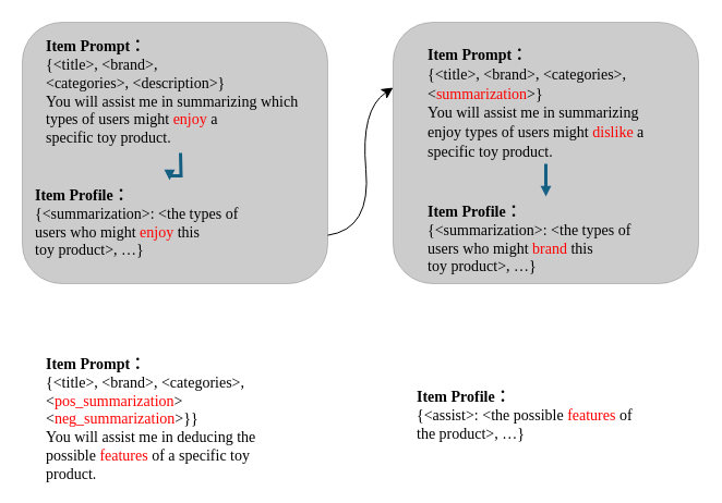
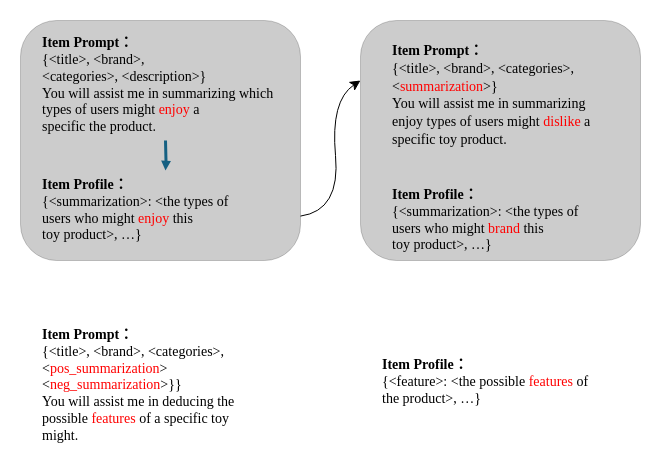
- <mxCell id="4" value="&lt;p style=&quot;language:zh-CN;margin-top:0pt;margin-bottom:0pt;margin-left:0in;&lt;br/&gt;text-align:left;direction:ltr;unicode-bidi:embed;mso-line-break-override:none;&lt;br/&gt;word-break:normal;punctuation-wrap:hanging&quot;&gt;&lt;span style=&quot;font-size: 10.5pt; font-family: Aptos; font-weight: bold;&quot;&gt;Item Prompt&lt;/span&gt;&lt;span style=&quot;font-size: 10.5pt; font-family: 等线; font-weight: bold;&quot;&gt;：&lt;/span&gt;&lt;/p&gt;&lt;p style=&quot;language:zh-CN;margin-top:0pt;margin-bottom:0pt;margin-left:0in;&lt;br/&gt;text-align:left;direction:ltr;unicode-bidi:embed;mso-line-break-override:none;&lt;br/&gt;word-break:normal;punctuation-wrap:hanging&quot;&gt;&lt;span style=&quot;font-size: 10.5pt; font-family: Aptos;&quot;&gt;{&amp;lt;title&amp;gt;, &amp;lt;brand&amp;gt;,&lt;br&gt;&amp;lt;categories&amp;gt;, &amp;lt;description&amp;gt;}&lt;/span&gt;&lt;/p&gt;&lt;p style=&quot;language:zh-CN;margin-top:0pt;margin-bottom:0pt;margin-left:0in;&lt;br/&gt;text-align:left;direction:ltr;unicode-bidi:embed;mso-line-break-override:none;&lt;br/&gt;word-break:normal;punctuation-wrap:hanging&quot;&gt;&lt;span style=&quot;font-family: Aptos; font-size: 10.5pt; background-color: transparent; color: light-dark(rgb(0, 0, 0), rgb(255, 255, 255));&quot;&gt;You will assist me in summarizing which&lt;/span&gt;&lt;/p&gt;&lt;p style=&quot;language:zh-CN;margin-top:0pt;margin-bottom:0pt;margin-left:0in;&lt;br/&gt;text-align:left;direction:ltr;unicode-bidi:embed;mso-line-break-override:none;&lt;br/&gt;word-break:normal;punctuation-wrap:hanging&quot;&gt;&lt;span style=&quot;font-size: 10.5pt; font-family: Aptos;&quot;&gt;types of users might &lt;/span&gt;&lt;span style=&quot;font-size: 10.5pt; font-family: Aptos; color: red;&quot;&gt;enjoy&lt;/span&gt;&lt;span style=&quot;font-size: 10.5pt; font-family: Aptos;&quot;&gt; a&lt;br&gt;specific toy product.&lt;/span&gt;&lt;/p&gt;" style="text;html=1;align=left;verticalAlign=middle;resizable=0;points=[];autosize=1;strokeColor=none;fillColor=none;" parent="1" vertex="1"><mxGeometry x="40" y="25" width="290" height="120" as="geometry" /></mxCell>
+ <mxCell id="4" value="&lt;p style=&quot;language:zh-CN;margin-top:0pt;margin-bottom:0pt;margin-left:0in;&lt;br/&gt;text-align:left;direction:ltr;unicode-bidi:embed;mso-line-break-override:none;&lt;br/&gt;word-break:normal;punctuation-wrap:hanging&quot;&gt;&lt;span style=&quot;font-size: 10.5pt; font-family: Aptos; font-weight: bold;&quot;&gt;Item Prompt&lt;/span&gt;&lt;span style=&quot;font-size: 10.5pt; font-family: 等线; font-weight: bold;&quot;&gt;：&lt;/span&gt;&lt;/p&gt;&lt;p style=&quot;language:zh-CN;margin-top:0pt;margin-bottom:0pt;margin-left:0in;&lt;br/&gt;text-align:left;direction:ltr;unicode-bidi:embed;mso-line-break-override:none;&lt;br/&gt;word-break:normal;punctuation-wrap:hanging&quot;&gt;&lt;span style=&quot;font-size: 10.5pt; font-family: Aptos;&quot;&gt;{&amp;lt;title&amp;gt;, &amp;lt;brand&amp;gt;,&lt;br&gt;&amp;lt;categories&amp;gt;, &amp;lt;description&amp;gt;}&lt;/span&gt;&lt;/p&gt;&lt;p style=&quot;language:zh-CN;margin-top:0pt;margin-bottom:0pt;margin-left:0in;&lt;br/&gt;text-align:left;direction:ltr;unicode-bidi:embed;mso-line-break-override:none;&lt;br/&gt;word-break:normal;punctuation-wrap:hanging&quot;&gt;&lt;span style=&quot;font-family: Aptos; font-size: 10.5pt; background-color: transparent; color: light-dark(rgb(0, 0, 0), rgb(255, 255, 255));&quot;&gt;You will assist me in summarizing which&lt;/span&gt;&lt;/p&gt;&lt;p style=&quot;language:zh-CN;margin-top:0pt;margin-bottom:0pt;margin-left:0in;&lt;br/&gt;text-align:left;direction:ltr;unicode-bidi:embed;mso-line-break-override:none;&lt;br/&gt;word-break:normal;punctuation-wrap:hanging&quot;&gt;&lt;span style=&quot;font-size: 10.5pt; font-family: Aptos;&quot;&gt;types of users might &lt;/span&gt;&lt;span style=&quot;font-size: 10.5pt; font-family: Aptos; color: red;&quot;&gt;enjoy&lt;/span&gt;&lt;span style=&quot;font-size: 10.5pt; font-family: Aptos;&quot;&gt; a&lt;br&gt;specific the product.&lt;/span&gt;&lt;/p&gt;" style="text;html=1;align=left;verticalAlign=middle;resizable=0;points=[];autosize=1;strokeColor=none;fillColor=none;" parent="1" vertex="1"><mxGeometry x="40" y="25" width="290" height="120" as="geometry" /></mxCell>
- <mxCell id="7" style="edgeStyle=orthogonalEdgeStyle;rounded=0;orthogonalLoop=1;jettySize=auto;html=1;strokeColor=#156082;targetPerimeterSpacing=0;fontSize=11;strokeWidth=3;endArrow=block;endFill=1;endSize=2;exitX=0.5;exitY=1;exitDx=0;exitDy=0;entryX=0.524;entryY=0;entryDx=0;entryDy=0;entryPerimeter=0;" edge="1" parent="1" target="9" source="11"><mxGeometry relative="1" as="geometry"><mxPoint x="485" y="135" as="sourcePoint" /><mxPoint x="490" y="245" as="targetPoint" /></mxGeometry></mxCell>
- <mxCell id="5" value="&lt;p style=&quot;margin-top: 0pt; margin-bottom: 0pt; margin-left: 0in; direction: ltr; unicode-bidi: embed; word-break: normal;&quot;&gt;&lt;span style=&quot;font-size: 10.5pt; font-family: Aptos; font-weight: bold;&quot;&gt;Item Profile&lt;/span&gt;&lt;span style=&quot;font-size: 10.5pt; font-family: 等线; font-weight: bold;&quot;&gt;：&lt;/span&gt;&lt;/p&gt;&lt;p style=&quot;margin-top: 0pt; margin-bottom: 0pt; margin-left: 0in; direction: ltr; unicode-bidi: embed; word-break: normal;&quot;&gt;&lt;span style=&quot;font-size: 10.5pt; font-family: Aptos;&quot;&gt;{&amp;lt;summarization&amp;gt;: &amp;lt;the types of&lt;br&gt;users who might &lt;/span&gt;&lt;span style=&quot;font-size: 10.5pt; font-family: Aptos; color: red;&quot;&gt;enjoy&lt;/span&gt;&lt;span style=&quot;font-size: 10.5pt; font-family: Aptos;&quot;&gt; this&lt;br&gt;toy product&amp;gt;, …}&lt;/span&gt;&lt;/p&gt;" style="text;html=1;align=left;verticalAlign=middle;resizable=0;points=[];autosize=1;strokeColor=none;fillColor=none;" parent="1" vertex="1"><mxGeometry x="30" y="165" width="250" height="80" as="geometry" /></mxCell>
+ <mxCell id="5" value="&lt;p style=&quot;margin-top: 0pt; margin-bottom: 0pt; margin-left: 0in; direction: ltr; unicode-bidi: embed; word-break: normal;&quot;&gt;&lt;span style=&quot;font-size: 10.5pt; font-family: Aptos; font-weight: bold;&quot;&gt;Item Profile&lt;/span&gt;&lt;span style=&quot;font-size: 10.5pt; font-family: 等线; font-weight: bold;&quot;&gt;：&lt;/span&gt;&lt;/p&gt;&lt;p style=&quot;margin-top: 0pt; margin-bottom: 0pt; margin-left: 0in; direction: ltr; unicode-bidi: embed; word-break: normal;&quot;&gt;&lt;span style=&quot;font-size: 10.5pt; font-family: Aptos;&quot;&gt;{&amp;lt;summarization&amp;gt;: &amp;lt;the types of&lt;br&gt;users who might &lt;/span&gt;&lt;span style=&quot;font-size: 10.5pt; font-family: Aptos; color: red;&quot;&gt;enjoy&lt;/span&gt;&lt;span style=&quot;font-size: 10.5pt; font-family: Aptos;&quot;&gt; this&lt;br&gt;toy product&amp;gt;, …}&lt;/span&gt;&lt;/p&gt;" style="text;html=1;align=left;verticalAlign=middle;resizable=0;points=[];autosize=1;strokeColor=none;fillColor=none;" parent="1" vertex="1"><mxGeometry x="40" y="170" width="250" height="80" as="geometry" /></mxCell>
- <mxCell id="13" value="&lt;p style=&quot;caret-color: rgb(0, 0, 0); color: rgb(0, 0, 0); font-style: normal; font-variant-caps: normal; font-weight: 400; letter-spacing: normal; orphans: auto; text-indent: 0px; text-transform: none; white-space: normal; widows: auto; word-spacing: 0px; -webkit-text-stroke-width: 0px; text-decoration: none; margin-top: 0pt; margin-bottom: 0pt; margin-left: 0in; text-align: left; direction: ltr; unicode-bidi: embed; word-break: normal;&quot;&gt;&lt;span style=&quot;font-size: 10.5pt; font-family: Aptos; color: black; font-weight: bold;&quot;&gt;Item Prompt&lt;/span&gt;&lt;span style=&quot;font-size: 10.5pt; font-family: 等线; color: black; font-weight: bold;&quot;&gt;：&lt;/span&gt;&lt;/p&gt;&lt;p style=&quot;caret-color: rgb(0, 0, 0); color: rgb(0, 0, 0); font-style: normal; font-variant-caps: normal; font-weight: 400; letter-spacing: normal; orphans: auto; text-indent: 0px; text-transform: none; white-space: normal; widows: auto; word-spacing: 0px; -webkit-text-stroke-width: 0px; text-decoration: none; margin-top: 0pt; margin-bottom: 0pt; margin-left: 0in; text-align: left; direction: ltr; unicode-bidi: embed; word-break: normal;&quot;&gt;&lt;span style=&quot;font-size: 10.5pt; font-family: Aptos; color: black;&quot;&gt;{&amp;lt;title&amp;gt;, &amp;lt;brand&amp;gt;, &amp;lt;categories&amp;gt;, &amp;lt;&lt;/span&gt;&lt;span style=&quot;font-size: 10.5pt; font-family: Aptos; color: red;&quot;&gt;pos_summarization&lt;/span&gt;&lt;span style=&quot;font-size: 10.5pt; font-family: Aptos; color: black;&quot;&gt;&amp;gt; &amp;lt;&lt;/span&gt;&lt;span style=&quot;font-size: 10.5pt; font-family: Aptos; color: red;&quot;&gt;neg_summarization&lt;/span&gt;&lt;span style=&quot;font-size: 10.5pt; font-family: Aptos; color: black;&quot;&gt;&amp;gt;}}&lt;/span&gt;&lt;/p&gt;&lt;p style=&quot;caret-color: rgb(0, 0, 0); color: rgb(0, 0, 0); font-style: normal; font-variant-caps: normal; font-weight: 400; letter-spacing: normal; orphans: auto; text-indent: 0px; text-transform: none; white-space: normal; widows: auto; word-spacing: 0px; -webkit-text-stroke-width: 0px; text-decoration: none; margin-top: 0pt; margin-bottom: 0pt; margin-left: 0in; text-align: left; direction: ltr; unicode-bidi: embed; word-break: normal;&quot;&gt;&lt;span style=&quot;font-size: 10.5pt; font-family: Aptos; color: black;&quot;&gt;You will assist me in deducing the possible&lt;span class=&quot;Apple-converted-space&quot;&gt;&amp;nbsp;&lt;/span&gt;&lt;/span&gt;&lt;span style=&quot;font-size: 10.5pt; font-family: Aptos; color: red;&quot;&gt;features&lt;/span&gt;&lt;span style=&quot;font-size: 10.5pt; font-family: Aptos; color: black;&quot;&gt;&lt;span class=&quot;Apple-converted-space&quot;&gt;&amp;nbsp;&lt;/span&gt;of a specific toy product.&lt;/span&gt;&lt;/p&gt;" style="text;whiteSpace=wrap;html=1;" vertex="1" parent="1"><mxGeometry x="40" y="320" width="220" height="120" as="geometry" /></mxCell>
+ <mxCell id="13" value="&lt;p style=&quot;caret-color: rgb(0, 0, 0); color: rgb(0, 0, 0); font-style: normal; font-variant-caps: normal; font-weight: 400; letter-spacing: normal; orphans: auto; text-indent: 0px; text-transform: none; white-space: normal; widows: auto; word-spacing: 0px; -webkit-text-stroke-width: 0px; text-decoration: none; margin-top: 0pt; margin-bottom: 0pt; margin-left: 0in; text-align: left; direction: ltr; unicode-bidi: embed; word-break: normal;&quot;&gt;&lt;span style=&quot;font-size: 10.5pt; font-family: Aptos; color: black; font-weight: bold;&quot;&gt;Item Prompt&lt;/span&gt;&lt;span style=&quot;font-size: 10.5pt; font-family: 等线; color: black; font-weight: bold;&quot;&gt;：&lt;/span&gt;&lt;/p&gt;&lt;p style=&quot;caret-color: rgb(0, 0, 0); color: rgb(0, 0, 0); font-style: normal; font-variant-caps: normal; font-weight: 400; letter-spacing: normal; orphans: auto; text-indent: 0px; text-transform: none; white-space: normal; widows: auto; word-spacing: 0px; -webkit-text-stroke-width: 0px; text-decoration: none; margin-top: 0pt; margin-bottom: 0pt; margin-left: 0in; text-align: left; direction: ltr; unicode-bidi: embed; word-break: normal;&quot;&gt;&lt;span style=&quot;font-size: 10.5pt; font-family: Aptos; color: black;&quot;&gt;{&amp;lt;title&amp;gt;, &amp;lt;brand&amp;gt;, &amp;lt;categories&amp;gt;, &amp;lt;&lt;/span&gt;&lt;span style=&quot;font-size: 10.5pt; font-family: Aptos; color: red;&quot;&gt;pos_summarization&lt;/span&gt;&lt;span style=&quot;font-size: 10.5pt; font-family: Aptos; color: black;&quot;&gt;&amp;gt; &amp;lt;&lt;/span&gt;&lt;span style=&quot;font-size: 10.5pt; font-family: Aptos; color: red;&quot;&gt;neg_summarization&lt;/span&gt;&lt;span style=&quot;font-size: 10.5pt; font-family: Aptos; color: black;&quot;&gt;&amp;gt;}}&lt;/span&gt;&lt;/p&gt;&lt;p style=&quot;caret-color: rgb(0, 0, 0); color: rgb(0, 0, 0); font-style: normal; font-variant-caps: normal; font-weight: 400; letter-spacing: normal; orphans: auto; text-indent: 0px; text-transform: none; white-space: normal; widows: auto; word-spacing: 0px; -webkit-text-stroke-width: 0px; text-decoration: none; margin-top: 0pt; margin-bottom: 0pt; margin-left: 0in; text-align: left; direction: ltr; unicode-bidi: embed; word-break: normal;&quot;&gt;&lt;span style=&quot;font-size: 10.5pt; font-family: Aptos; color: black;&quot;&gt;You will assist me in deducing the possible&lt;span class=&quot;Apple-converted-space&quot;&gt;&amp;nbsp;&lt;/span&gt;&lt;/span&gt;&lt;span style=&quot;font-size: 10.5pt; font-family: Aptos; color: red;&quot;&gt;features&lt;/span&gt;&lt;span style=&quot;font-size: 10.5pt; font-family: Aptos; color: black;&quot;&gt;&lt;span class=&quot;Apple-converted-space&quot;&gt;&amp;nbsp;&lt;/span&gt;of a specific toy might.&lt;/span&gt;&lt;/p&gt;" style="text;whiteSpace=wrap;html=1;" vertex="1" parent="1"><mxGeometry x="40" y="320" width="220" height="120" as="geometry" /></mxCell>
- <mxCell id="14" value="&lt;p style=&quot;caret-color: rgb(0, 0, 0); color: rgb(0, 0, 0); font-style: normal; font-variant-caps: normal; font-weight: 400; letter-spacing: normal; orphans: auto; text-indent: 0px; text-transform: none; white-space: normal; widows: auto; word-spacing: 0px; -webkit-text-stroke-width: 0px; text-decoration: none; margin-top: 0pt; margin-bottom: 0pt; margin-left: 0in; text-align: left; direction: ltr; unicode-bidi: embed; word-break: normal;&quot;&gt;&lt;span style=&quot;font-size: 10.5pt; font-family: Aptos; color: black; font-weight: bold;&quot;&gt;Item Profile&lt;/span&gt;&lt;span style=&quot;font-size: 10.5pt; font-family: 等线; color: black; font-weight: bold;&quot;&gt;：&lt;/span&gt;&lt;/p&gt;&lt;p style=&quot;caret-color: rgb(0, 0, 0); color: rgb(0, 0, 0); font-style: normal; font-variant-caps: normal; font-weight: 400; letter-spacing: normal; orphans: auto; text-indent: 0px; text-transform: none; white-space: normal; widows: auto; word-spacing: 0px; -webkit-text-stroke-width: 0px; text-decoration: none; margin-top: 0pt; margin-bottom: 0pt; margin-left: 0in; text-align: left; direction: ltr; unicode-bidi: embed; word-break: normal;&quot;&gt;&lt;span style=&quot;font-size: 10.5pt; font-family: Aptos; color: black;&quot;&gt;{&amp;lt;assist&amp;gt;: &amp;lt;the possible&lt;span class=&quot;Apple-converted-space&quot;&gt;&amp;nbsp;&lt;/span&gt;&lt;/span&gt;&lt;span style=&quot;font-size: 10.5pt; font-family: Aptos; color: red;&quot;&gt;features&lt;/span&gt;&lt;span style=&quot;font-size: 10.5pt; font-family: Aptos; color: black;&quot;&gt;&lt;span class=&quot;Apple-converted-space&quot;&gt;&amp;nbsp;&lt;/span&gt;of the product&amp;gt;, …}&lt;/span&gt;&lt;/p&gt;" style="text;whiteSpace=wrap;html=1;" vertex="1" parent="1"><mxGeometry x="380" y="350" width="220" height="60" as="geometry" /></mxCell>
+ <mxCell id="14" value="&lt;p style=&quot;caret-color: rgb(0, 0, 0); color: rgb(0, 0, 0); font-style: normal; font-variant-caps: normal; font-weight: 400; letter-spacing: normal; orphans: auto; text-indent: 0px; text-transform: none; white-space: normal; widows: auto; word-spacing: 0px; -webkit-text-stroke-width: 0px; text-decoration: none; margin-top: 0pt; margin-bottom: 0pt; margin-left: 0in; text-align: left; direction: ltr; unicode-bidi: embed; word-break: normal;&quot;&gt;&lt;span style=&quot;font-size: 10.5pt; font-family: Aptos; color: black; font-weight: bold;&quot;&gt;Item Profile&lt;/span&gt;&lt;span style=&quot;font-size: 10.5pt; font-family: 等线; color: black; font-weight: bold;&quot;&gt;：&lt;/span&gt;&lt;/p&gt;&lt;p style=&quot;caret-color: rgb(0, 0, 0); color: rgb(0, 0, 0); font-style: normal; font-variant-caps: normal; font-weight: 400; letter-spacing: normal; orphans: auto; text-indent: 0px; text-transform: none; white-space: normal; widows: auto; word-spacing: 0px; -webkit-text-stroke-width: 0px; text-decoration: none; margin-top: 0pt; margin-bottom: 0pt; margin-left: 0in; text-align: left; direction: ltr; unicode-bidi: embed; word-break: normal;&quot;&gt;&lt;span style=&quot;font-size: 10.5pt; font-family: Aptos; color: black;&quot;&gt;{&amp;lt;feature&amp;gt;: &amp;lt;the possible&lt;span class=&quot;Apple-converted-space&quot;&gt;&amp;nbsp;&lt;/span&gt;&lt;/span&gt;&lt;span style=&quot;font-size: 10.5pt; font-family: Aptos; color: red;&quot;&gt;features&lt;/span&gt;&lt;span style=&quot;font-size: 10.5pt; font-family: Aptos; color: black;&quot;&gt;&lt;span class=&quot;Apple-converted-space&quot;&gt;&amp;nbsp;&lt;/span&gt;of the product&amp;gt;, …}&lt;/span&gt;&lt;/p&gt;" style="text;whiteSpace=wrap;html=1;" vertex="1" parent="1"><mxGeometry x="380" y="350" width="220" height="60" as="geometry" /></mxCell>
